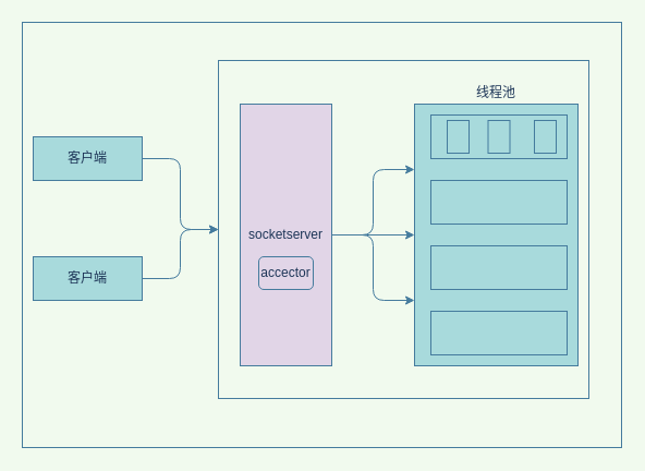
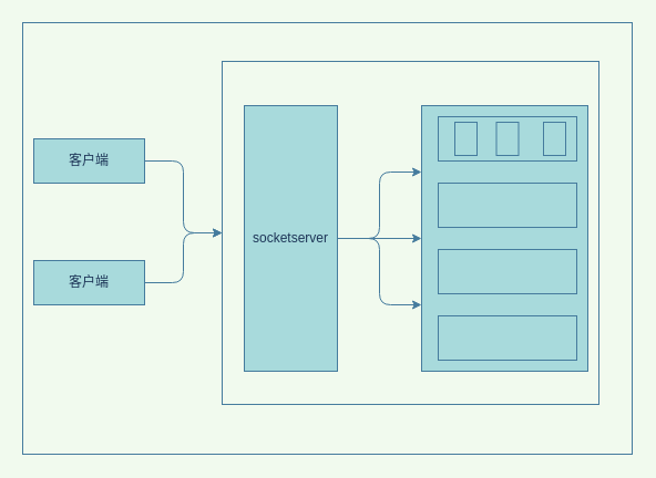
- <mxCell id="20" value="线程池" style="text;html=1;strokeColor=none;fillColor=none;align=center;verticalAlign=middle;whiteSpace=wrap;rounded=0;sketch=0;fontColor=#1D3557;" parent="1" vertex="1"><mxGeometry x="435" y="75" width="40" height="20" as="geometry" /></mxCell>
- <mxCell id="11" value="socketserver" style="rounded=0;whiteSpace=wrap;html=1;sketch=0;fontColor=#1D3557;strokeColor=#457B9D;fillColor=#e1d5e7;" parent="1" vertex="1"><mxGeometry x="220" y="95" width="84" height="240" as="geometry" /></mxCell>
+ <mxCell id="11" value="socketserver" style="rounded=0;whiteSpace=wrap;html=1;sketch=0;fontColor=#1D3557;strokeColor=#457B9D;fillColor=#A8DADC;" parent="1" vertex="1"><mxGeometry x="220" y="95" width="84" height="240" as="geometry" /></mxCell>
- <mxCell id="21" value="accector" style="rounded=1;whiteSpace=wrap;html=1;sketch=0;fontColor=#1D3557;strokeColor=#457B9D;fillColor=none;" parent="1" vertex="1"><mxGeometry x="237" y="235" width="50" height="30" as="geometry" /></mxCell>
